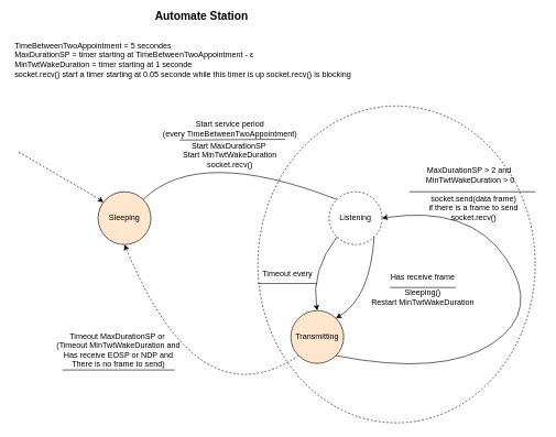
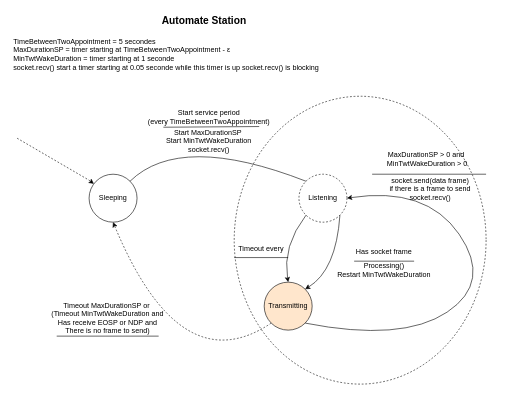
- <mxCell id="24" value="Automate Station" style="text;html=1;strokeColor=none;fillColor=none;align=center;verticalAlign=middle;whiteSpace=wrap;rounded=0;fontStyle=1;fontSize=17;" parent="1" vertex="1"><mxGeometry x="205" y="10" width="200" height="30" as="geometry" /></mxCell>
+ <mxCell id="24" value="Automate Station" style="text;html=1;strokeColor=none;fillColor=none;align=center;verticalAlign=middle;whiteSpace=wrap;rounded=0;fontStyle=1;fontSize=17;" parent="1" vertex="1"><mxGeometry x="240" y="20" width="200" height="30" as="geometry" /></mxCell>
- <mxCell id="26" value="MaxDurationSP &amp;gt; 2 and&amp;nbsp;&lt;br&gt;MinTwtWakeDuration &amp;gt; 0" style="text;html=1;strokeColor=none;fillColor=none;align=center;verticalAlign=middle;whiteSpace=wrap;rounded=0;" parent="1" vertex="1"><mxGeometry x="619" y="250" width="186" height="30" as="geometry" /></mxCell>
+ <mxCell id="26" value="MaxDurationSP &amp;gt; 0 and&amp;nbsp;&lt;br&gt;MinTwtWakeDuration &amp;gt; 0" style="text;html=1;strokeColor=none;fillColor=none;align=center;verticalAlign=middle;whiteSpace=wrap;rounded=0;" parent="1" vertex="1"><mxGeometry x="619" y="250" width="186" height="30" as="geometry" /></mxCell>
- <mxCell id="2" value="Sleeping" style="ellipse;whiteSpace=wrap;html=1;aspect=fixed;fillColor=#ffe6cc;" parent="1" vertex="1"><mxGeometry x="148" y="290" width="80" height="80" as="geometry" /></mxCell>
+ <mxCell id="2" value="Sleeping" style="ellipse;whiteSpace=wrap;html=1;aspect=fixed;" parent="1" vertex="1"><mxGeometry x="148" y="290" width="80" height="80" as="geometry" /></mxCell>
- <mxCell id="13" value="Has receive frame" style="text;html=1;strokeColor=none;fillColor=none;align=center;verticalAlign=middle;whiteSpace=wrap;rounded=0;" parent="1" vertex="1"><mxGeometry x="590" y="405" width="100" height="30" as="geometry" /></mxCell>
+ <mxCell id="13" value="Has socket frame" style="text;html=1;strokeColor=none;fillColor=none;align=center;verticalAlign=middle;whiteSpace=wrap;rounded=0;" parent="1" vertex="1"><mxGeometry x="590" y="405" width="100" height="30" as="geometry" /></mxCell>
- <mxCell id="15" value="Sleeping()&lt;br&gt;Restart MinTwtWakeDuration" style="text;html=1;strokeColor=none;fillColor=none;align=center;verticalAlign=middle;whiteSpace=wrap;rounded=0;" parent="1" vertex="1"><mxGeometry x="530" y="435" width="220" height="30" as="geometry" /></mxCell>
+ <mxCell id="15" value="Processing()&lt;br&gt;Restart MinTwtWakeDuration" style="text;html=1;strokeColor=none;fillColor=none;align=center;verticalAlign=middle;whiteSpace=wrap;rounded=0;" parent="1" vertex="1"><mxGeometry x="530" y="435" width="220" height="30" as="geometry" /></mxCell>
